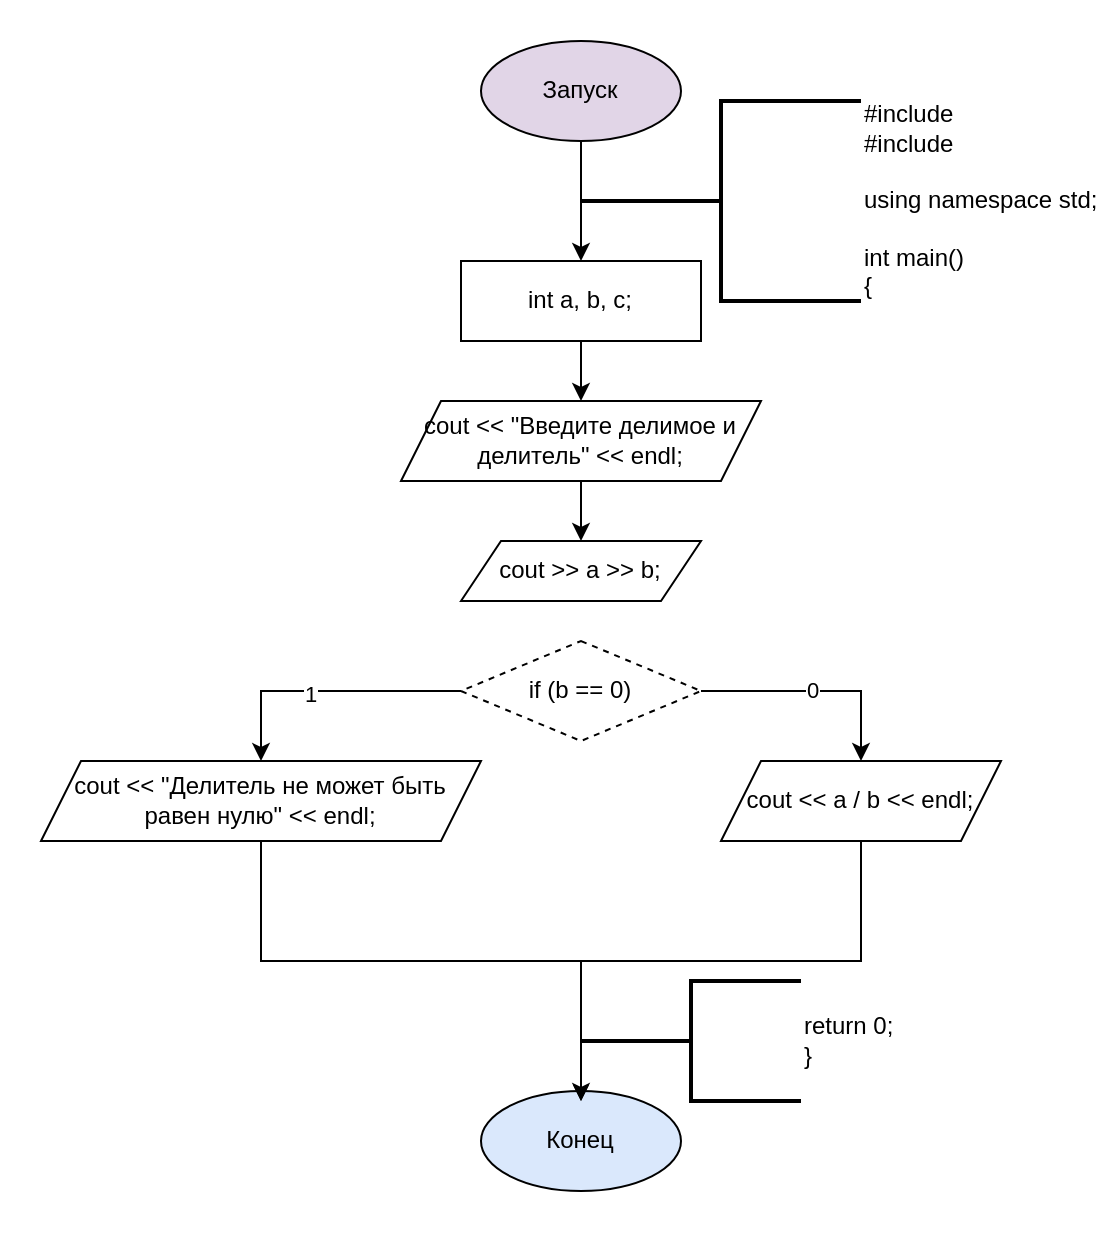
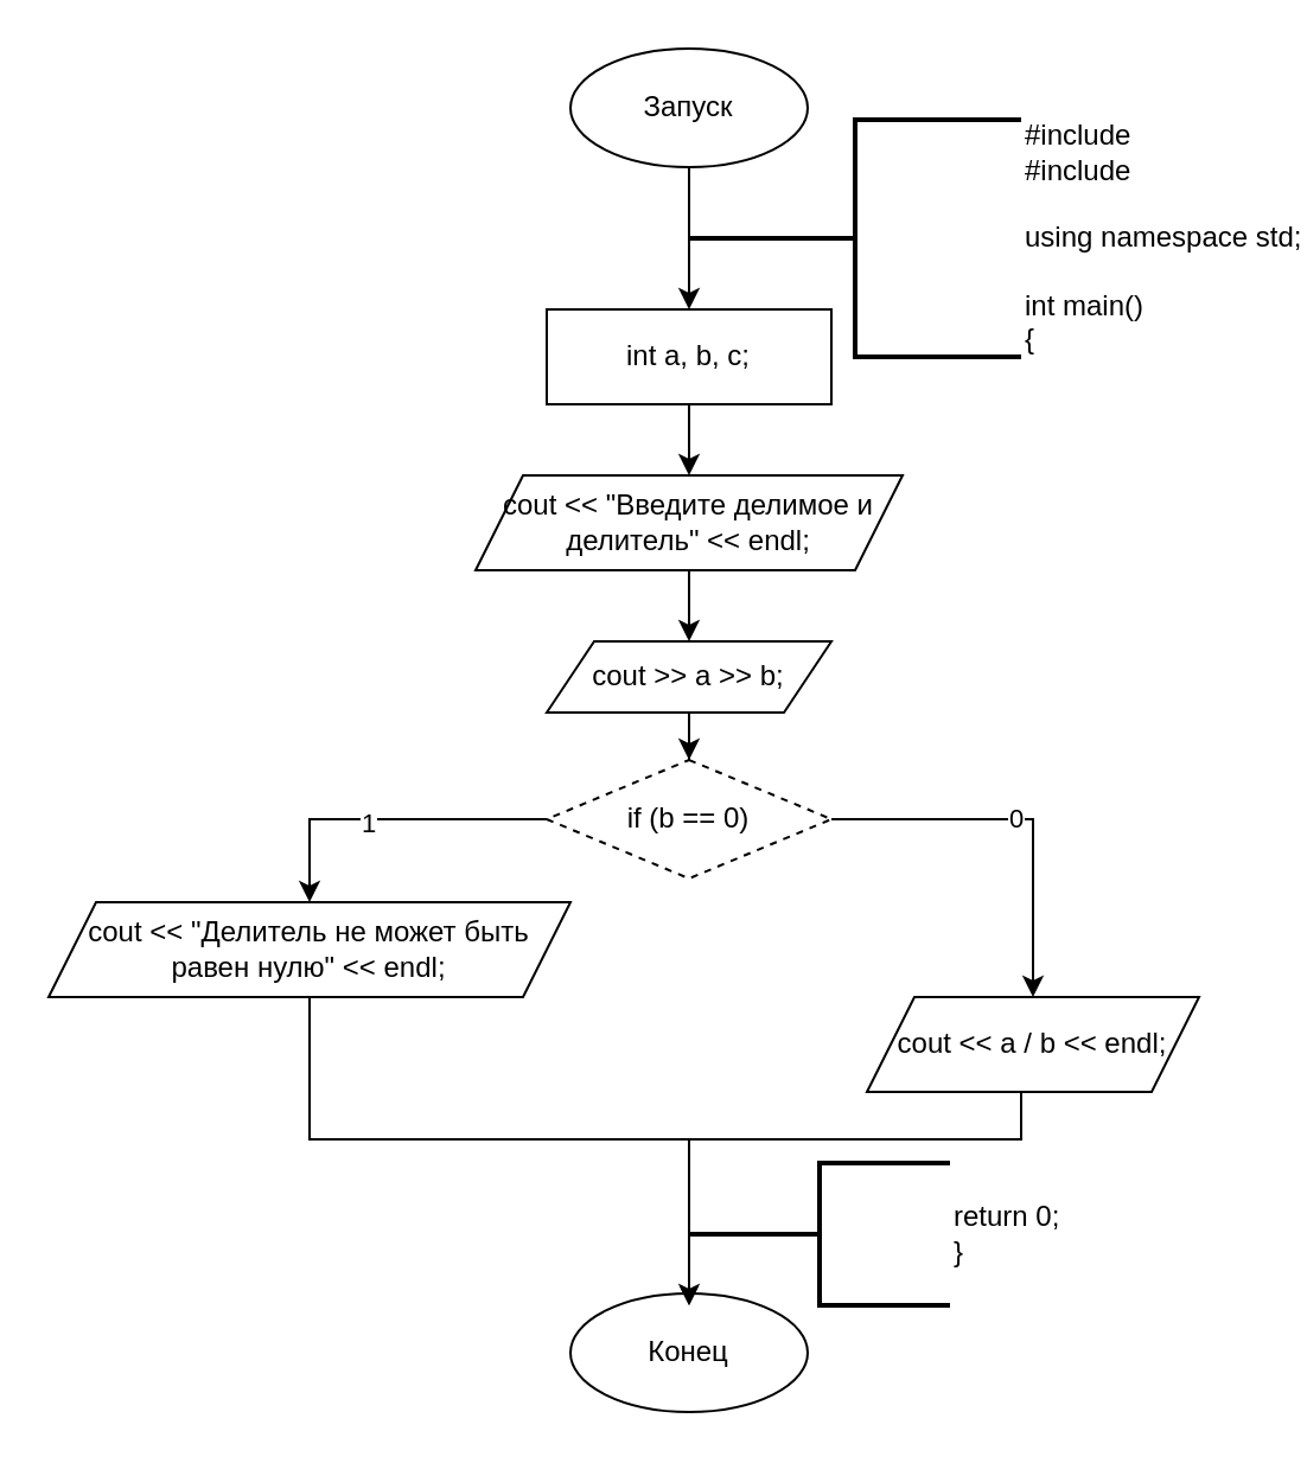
- <mxCell id="3" value="Запуск" style="ellipse;whiteSpace=wrap;html=1;fillColor=#e1d5e7;" vertex="1" parent="1"><mxGeometry x="240" y="20" width="100" height="50" as="geometry" /></mxCell>
+ <mxCell id="3" value="Запуск" style="ellipse;whiteSpace=wrap;html=1;" vertex="1" parent="1"><mxGeometry x="240" y="20" width="100" height="50" as="geometry" /></mxCell>
+ <mxCell id="10" value="" style="edgeStyle=orthogonalEdgeStyle;rounded=0;orthogonalLoop=1;jettySize=auto;html=1;" edge="1" parent="1" source="11" target="16"><mxGeometry relative="1" as="geometry" /></mxCell>
- <mxCell id="20" value="cout &lt;&lt; a / b &lt;&lt; endl;" style="shape=parallelogram;perimeter=parallelogramPerimeter;whiteSpace=wrap;html=1;fixedSize=1;" vertex="1" parent="1"><mxGeometry x="360" y="380" width="140" height="40" as="geometry" /></mxCell>
+ <mxCell id="20" value="cout &lt;&lt; a / b &lt;&lt; endl;" style="shape=parallelogram;perimeter=parallelogramPerimeter;whiteSpace=wrap;html=1;fixedSize=1;" vertex="1" parent="1"><mxGeometry x="365" y="420" width="140" height="40" as="geometry" /></mxCell>
- <mxCell id="4" value="Конец" style="ellipse;whiteSpace=wrap;html=1;fillColor=#dae8fc;" vertex="1" parent="1"><mxGeometry x="240" y="545" width="100" height="50" as="geometry" /></mxCell>
+ <mxCell id="4" value="Конец" style="ellipse;whiteSpace=wrap;html=1;" vertex="1" parent="1"><mxGeometry x="240" y="545" width="100" height="50" as="geometry" /></mxCell>
